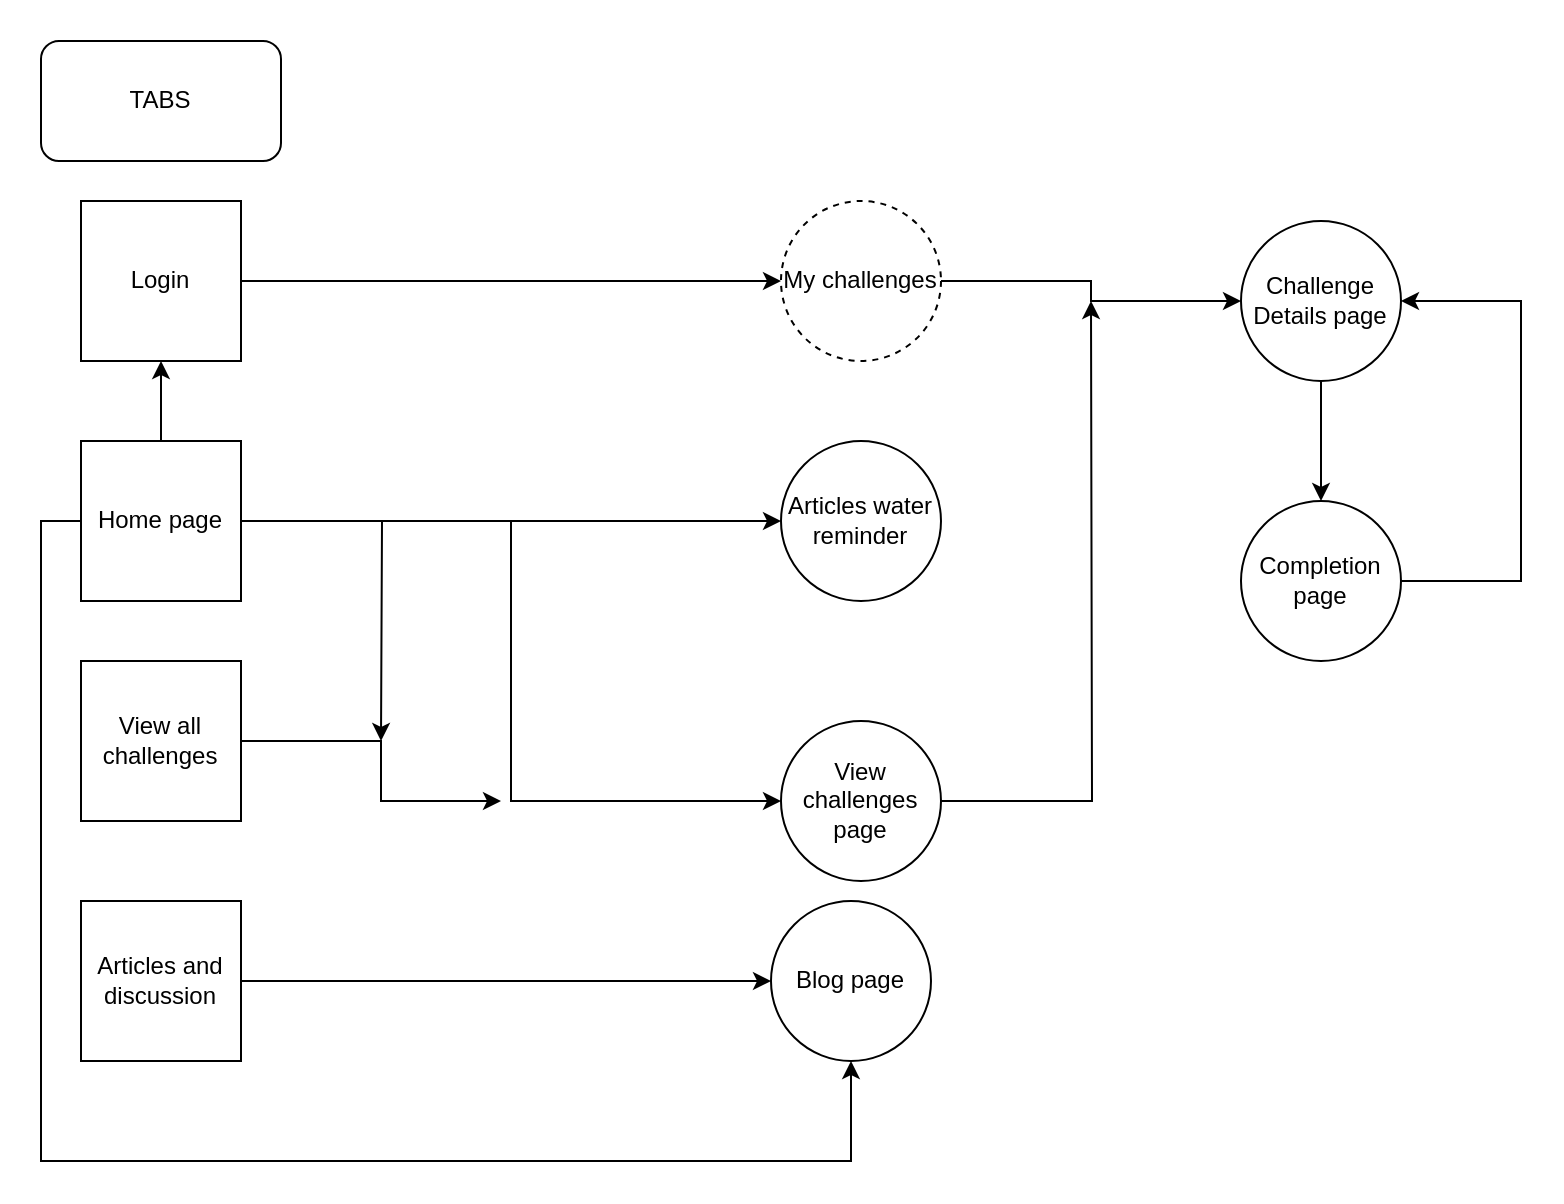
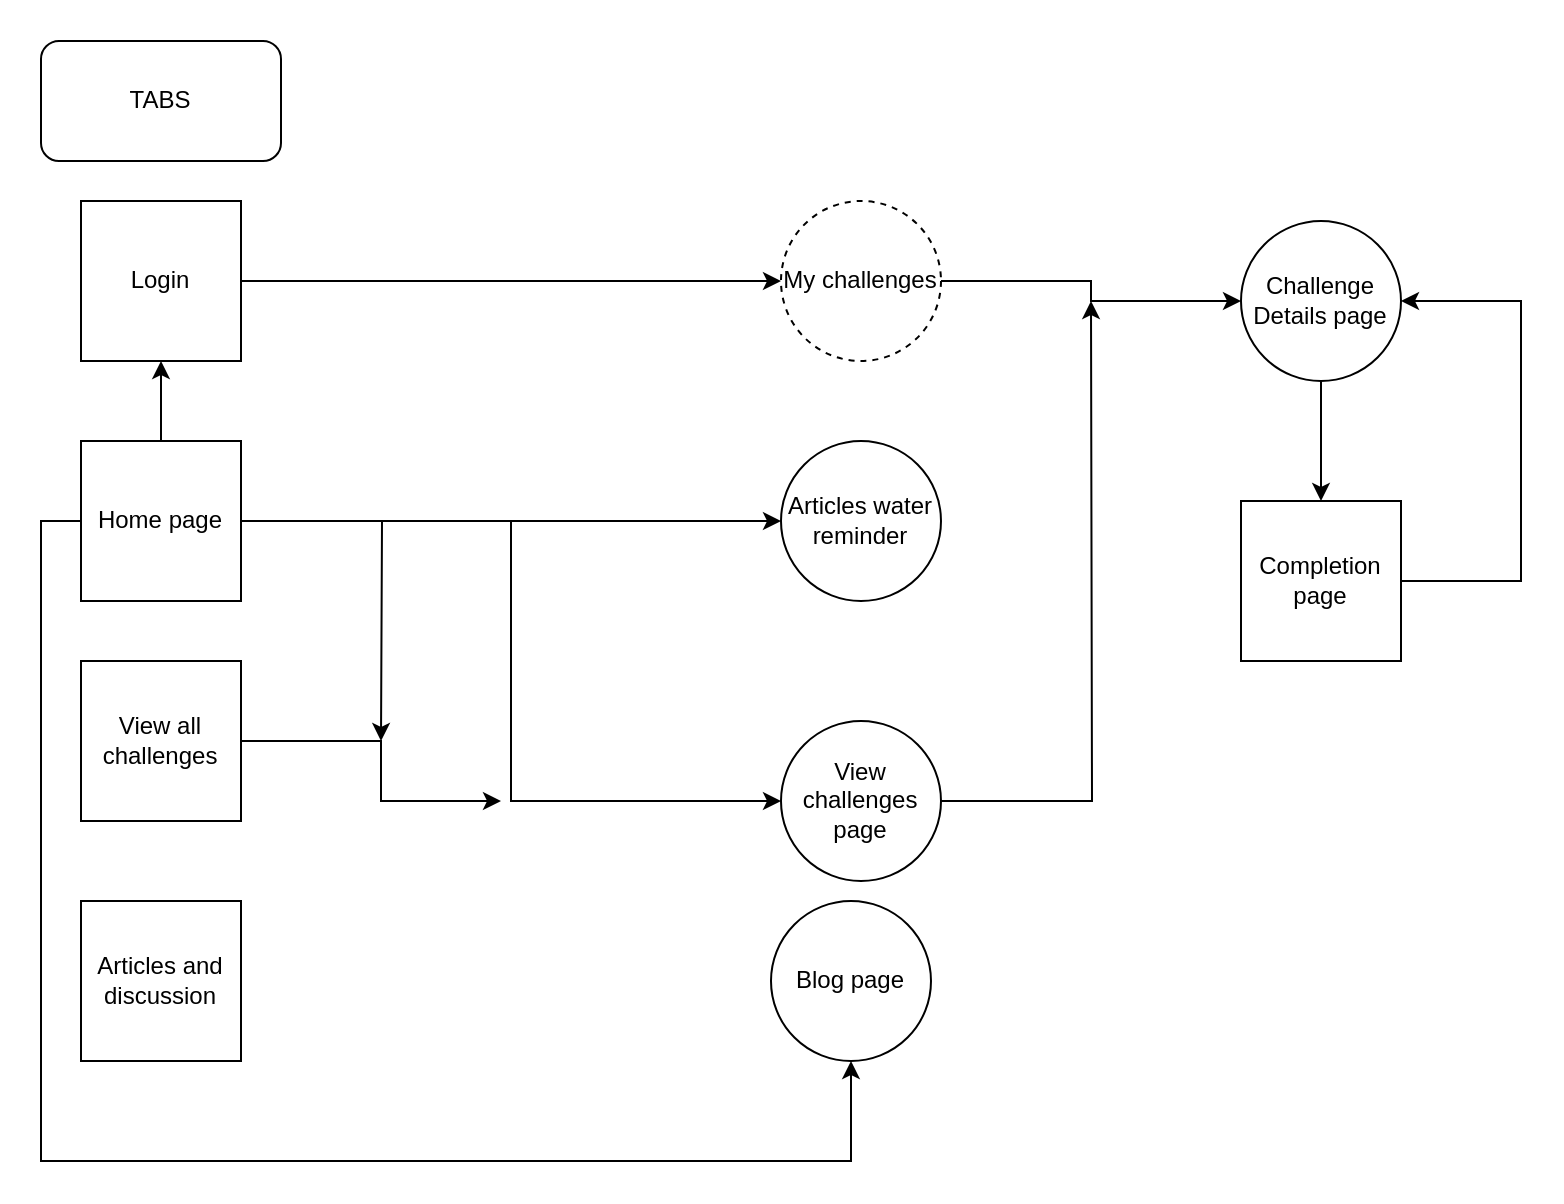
- <mxCell id="24" value="Completion page" style="ellipse;whiteSpace=wrap;html=1;aspect=fixed;" vertex="1" parent="1"><mxGeometry x="620" y="250" width="80" height="80" as="geometry" /></mxCell>
+ <mxCell id="24" value="Completion page" style="whiteSpace=wrap;html=1;aspect=fixed;rounded=0;" vertex="1" parent="1"><mxGeometry x="620" y="250" width="80" height="80" as="geometry" /></mxCell>
- <mxCell id="17" style="edgeStyle=orthogonalEdgeStyle;rounded=0;orthogonalLoop=1;jettySize=auto;html=1;exitX=1;exitY=0.5;exitDx=0;exitDy=0;entryX=0;entryY=0.5;entryDx=0;entryDy=0;" edge="1" parent="1" source="18" target="22"><mxGeometry relative="1" as="geometry" /></mxCell>
